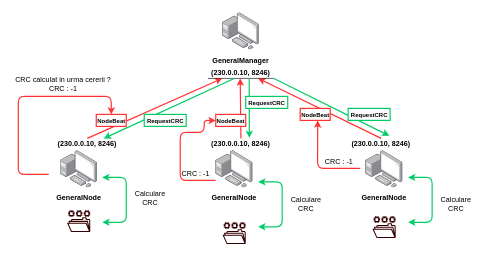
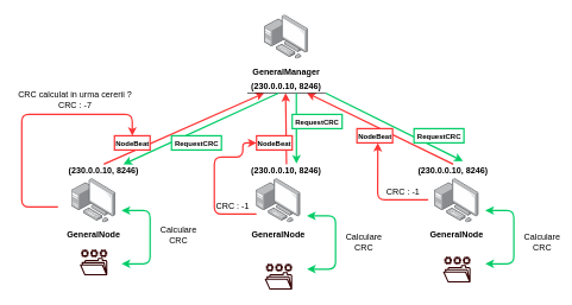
- <mxCell id="36" value="CRC calculat in urma cererii ? CRC : -1" style="text;html=1;strokeColor=none;fillColor=none;align=center;verticalAlign=middle;whiteSpace=wrap;rounded=0;" parent="1" vertex="1"><mxGeometry x="20" y="130" width="170" height="20" as="geometry" /></mxCell>
+ <mxCell id="36" value="CRC calculat in urma cererii ? CRC : -7" style="text;html=1;strokeColor=none;fillColor=none;align=center;verticalAlign=middle;whiteSpace=wrap;rounded=0;" parent="1" vertex="1"><mxGeometry x="20" y="130" width="170" height="20" as="geometry" /></mxCell>
